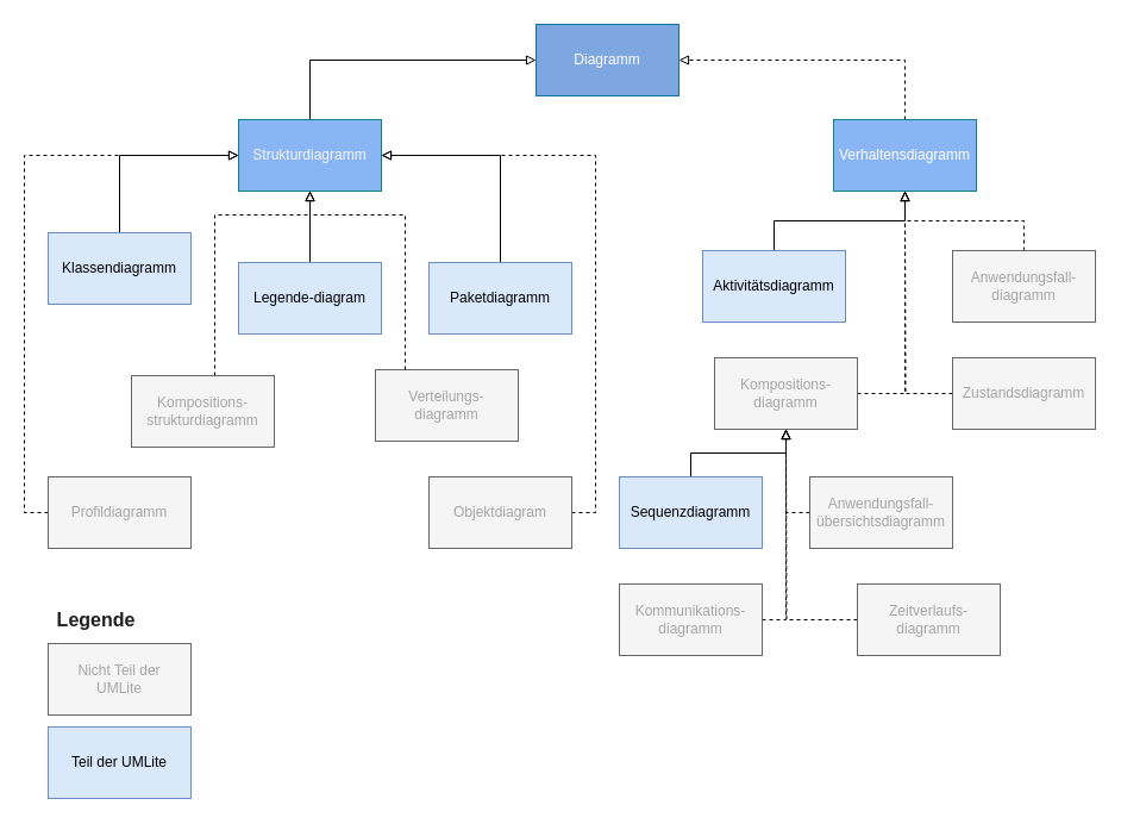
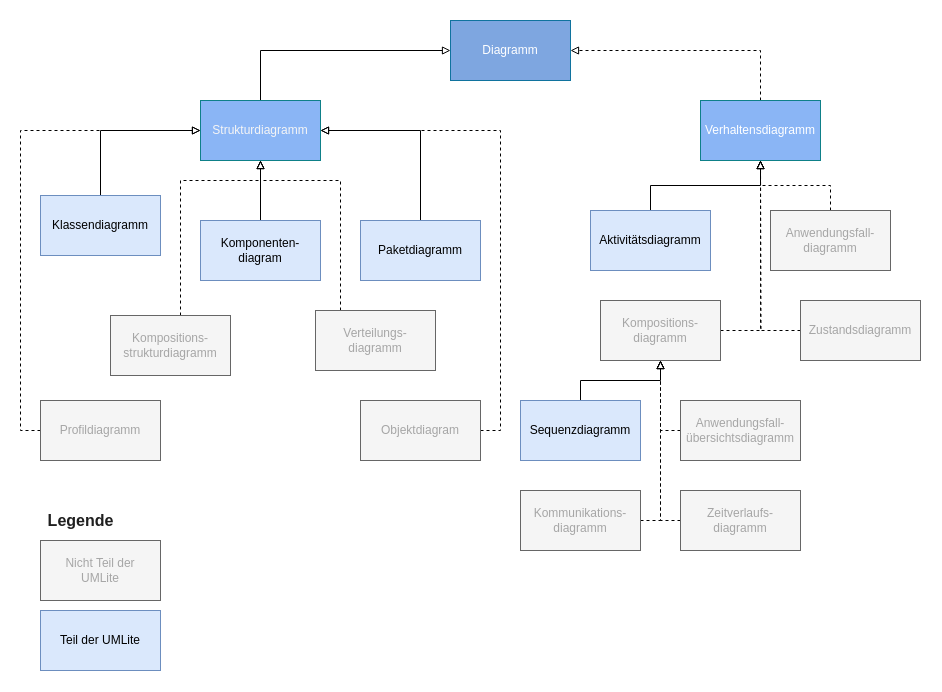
- <mxCell id="24" value="Anwendungsfall-&lt;br&gt;diagramm" style="rounded=0;whiteSpace=wrap;html=1;fillColor=#f5f5f5;strokeColor=#666666;fontColor=#A6A6A6;" vertex="1" parent="1"><mxGeometry x="800" y="210" width="120" height="60" as="geometry" /></mxCell>
+ <mxCell id="24" value="Anwendungsfall-&lt;br&gt;diagramm" style="rounded=0;whiteSpace=wrap;html=1;fillColor=#f5f5f5;strokeColor=#666666;fontColor=#A6A6A6;" vertex="1" parent="1"><mxGeometry x="770" y="210" width="120" height="60" as="geometry" /></mxCell>
- <mxCell id="10" value="Legende-diagram" style="rounded=0;whiteSpace=wrap;html=1;fillColor=#dae8fc;strokeColor=#6c8ebf;" vertex="1" parent="1"><mxGeometry x="200" y="220" width="120" height="60" as="geometry" /></mxCell>
+ <mxCell id="10" value="Komponenten-diagram" style="rounded=0;whiteSpace=wrap;html=1;fillColor=#dae8fc;strokeColor=#6c8ebf;" vertex="1" parent="1"><mxGeometry x="200" y="220" width="120" height="60" as="geometry" /></mxCell>
- <mxCell id="36" value="Zeitverlaufs- diagramm" style="rounded=0;whiteSpace=wrap;html=1;fillColor=#f5f5f5;strokeColor=#666666;fontColor=#A6A6A6;" vertex="1" parent="1"><mxGeometry x="720" y="490" width="120" height="60" as="geometry" /></mxCell>
+ <mxCell id="36" value="Zeitverlaufs- diagramm" style="rounded=0;whiteSpace=wrap;html=1;fillColor=#f5f5f5;strokeColor=#666666;fontColor=#A6A6A6;" vertex="1" parent="1"><mxGeometry x="680" y="490" width="120" height="60" as="geometry" /></mxCell>
